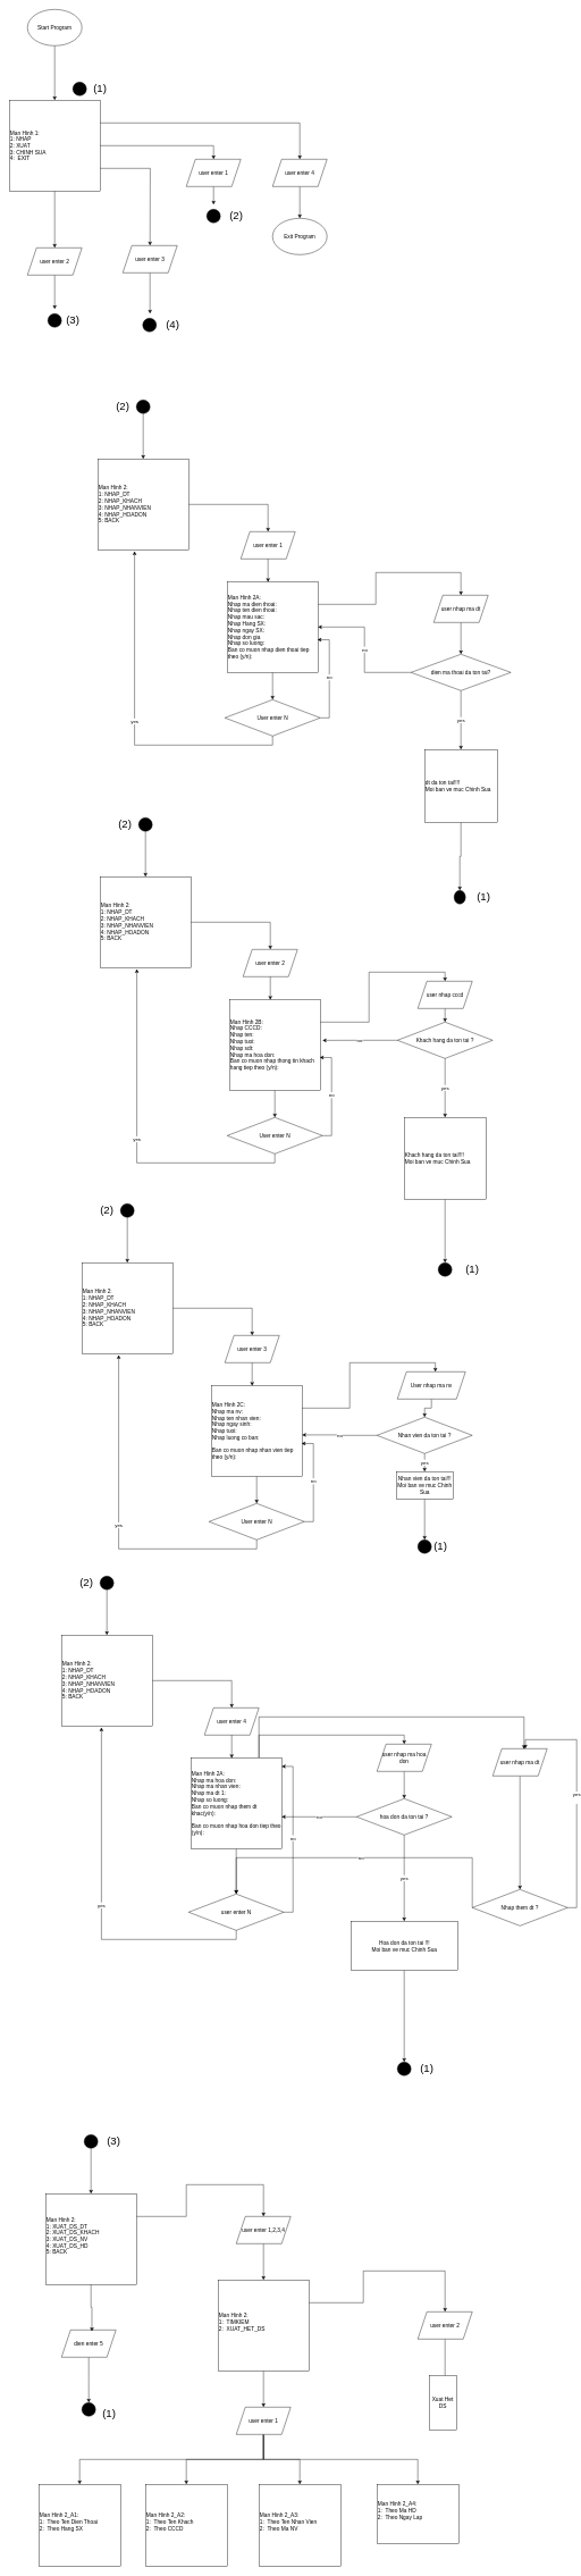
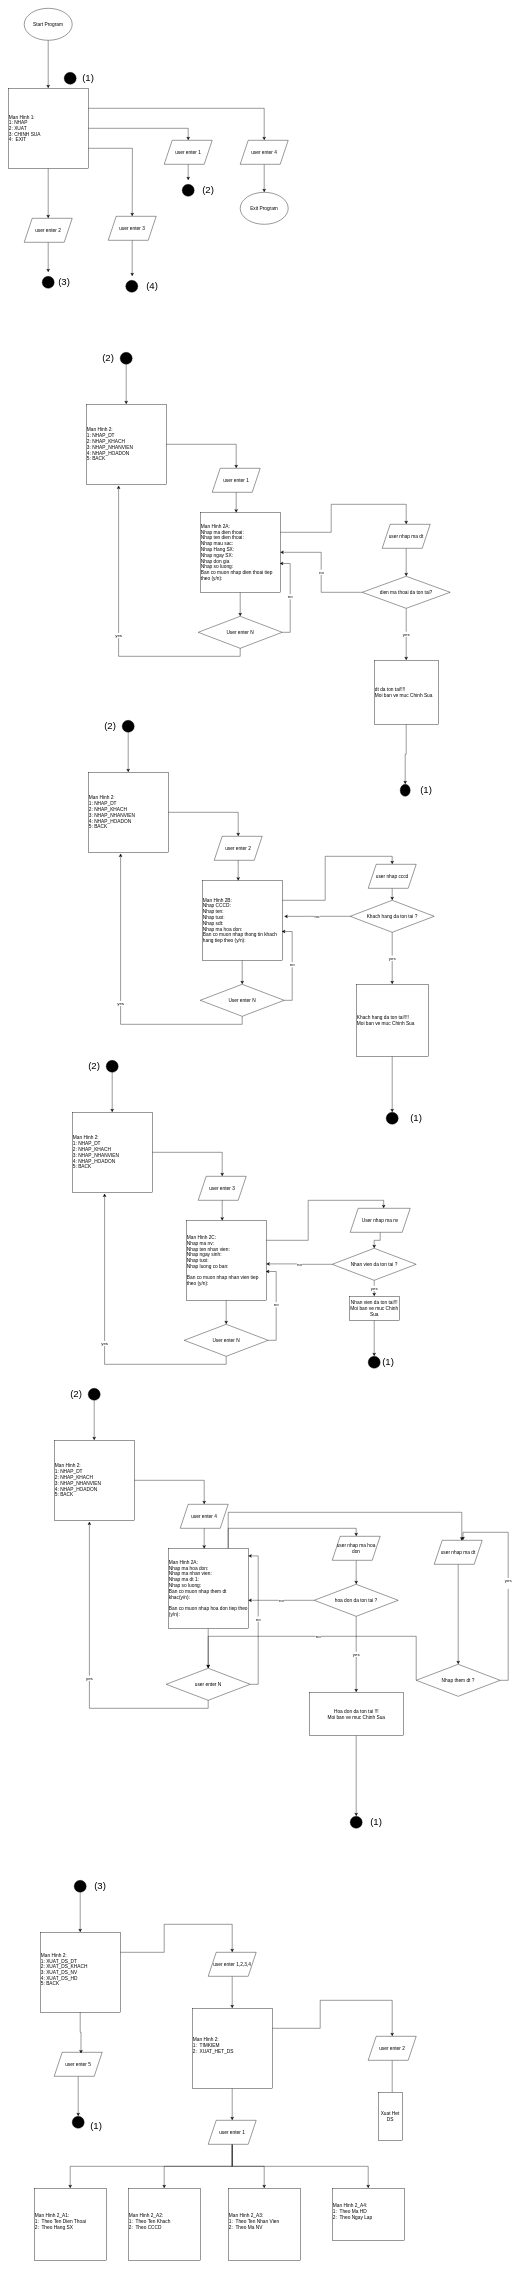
- <mxCell id="144" value="dien enter 5" style="shape=parallelogram;perimeter=parallelogramPerimeter;whiteSpace=wrap;html=1;fixedSize=1;" parent="1" vertex="1"><mxGeometry x="135" y="5130" width="120" height="60" as="geometry" /></mxCell>
+ <mxCell id="144" value="user enter 5" style="shape=parallelogram;perimeter=parallelogramPerimeter;whiteSpace=wrap;html=1;fixedSize=1;" parent="1" vertex="1"><mxGeometry x="135" y="5130" width="120" height="60" as="geometry" /></mxCell>
